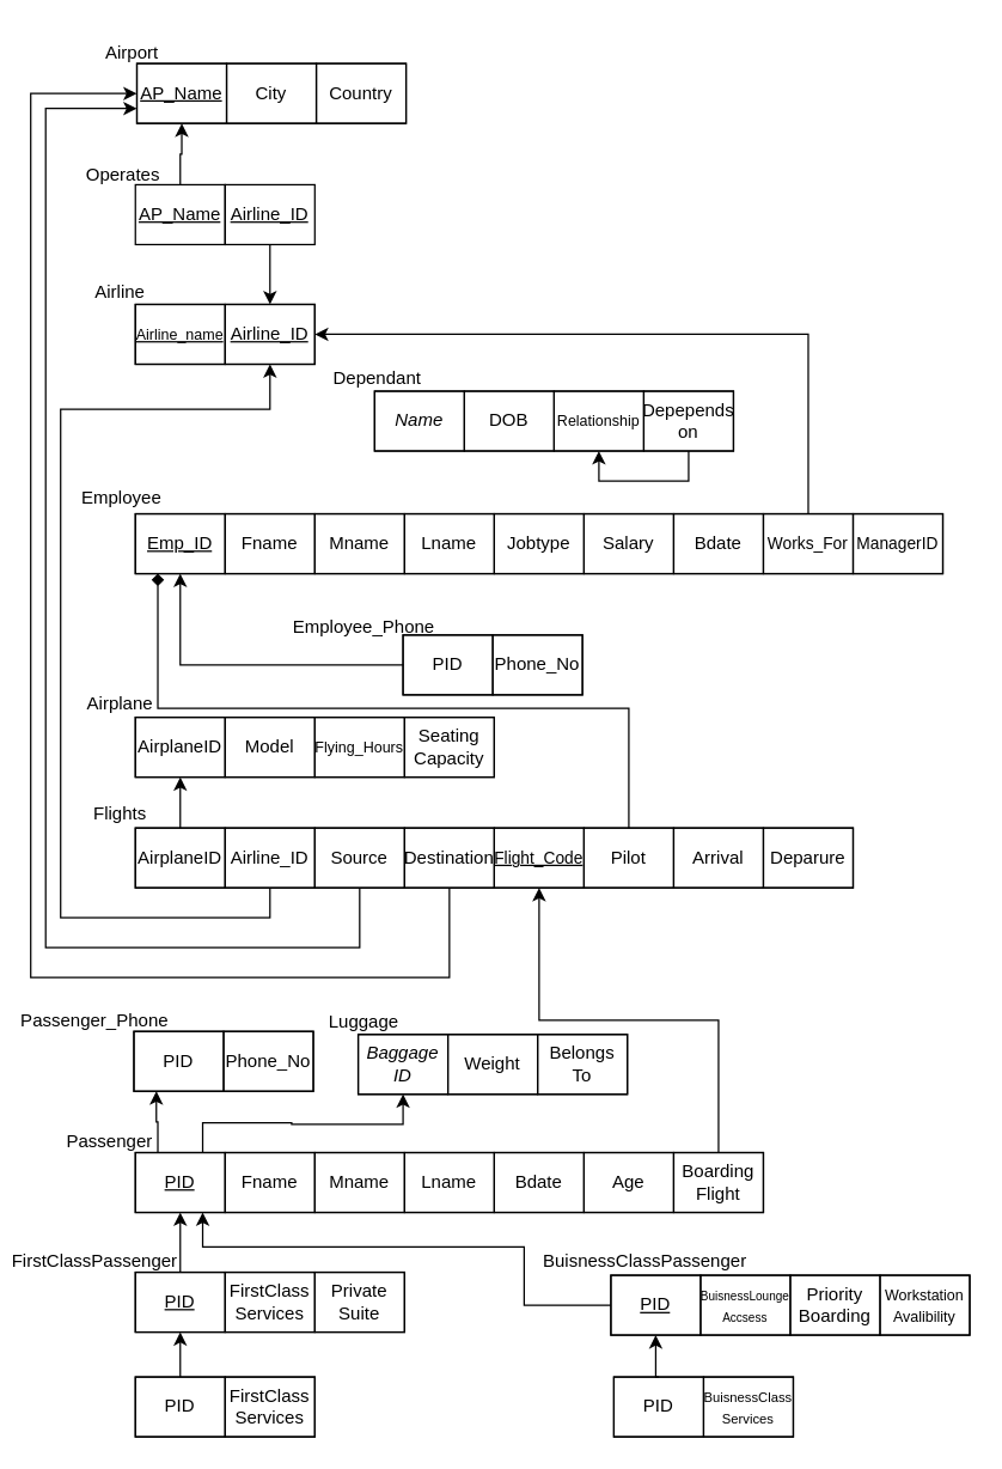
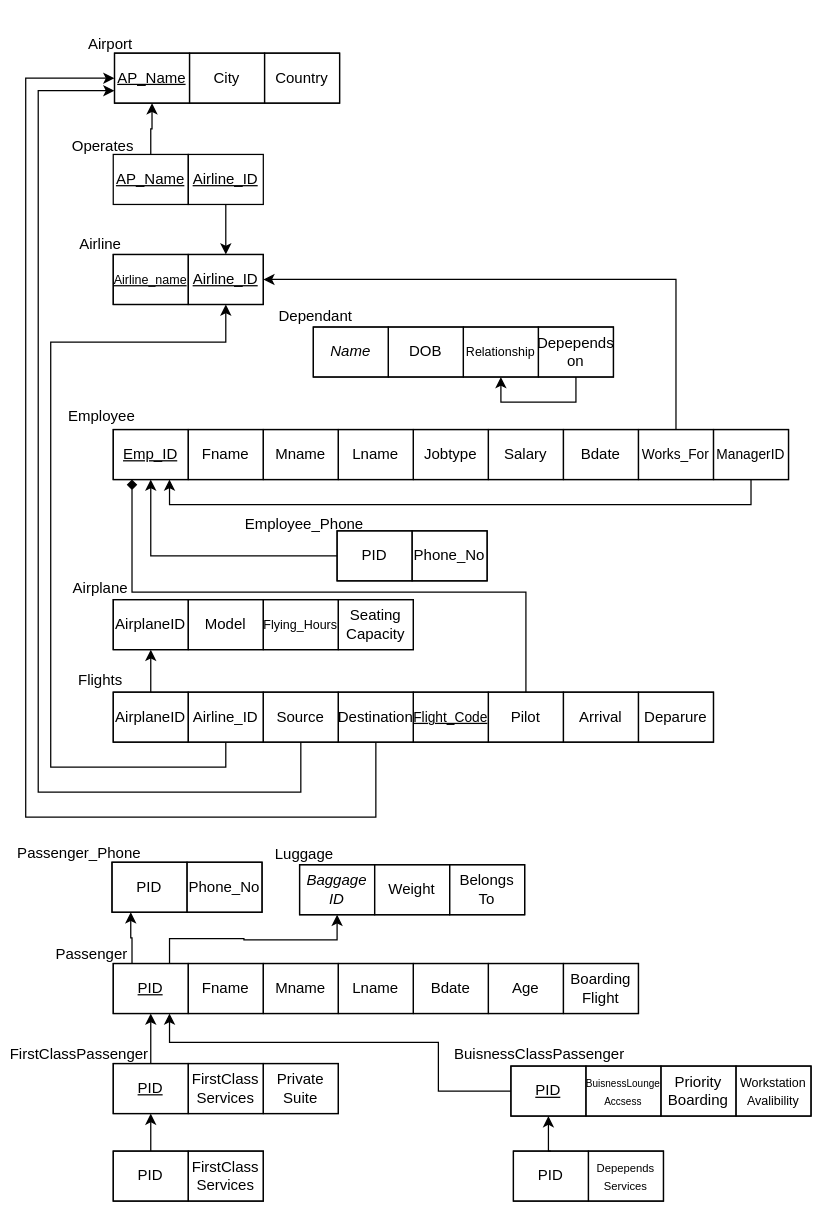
+ <mxCell id="13" style="edgeStyle=orthogonalEdgeStyle;rounded=0;orthogonalLoop=1;jettySize=auto;html=1;exitX=0.5;exitY=1;exitDx=0;exitDy=0;entryX=0.75;entryY=1;entryDx=0;entryDy=0;" parent="3" source="12" target="4" edge="1"><mxGeometry relative="1" as="geometry"><mxPoint x="580" y="10" as="sourcePoint" /><mxPoint x="40" y="-70" as="targetPoint" /></mxGeometry></mxCell>
- <mxCell id="66" style="edgeStyle=orthogonalEdgeStyle;rounded=0;orthogonalLoop=1;jettySize=auto;html=1;exitX=0.5;exitY=0;exitDx=0;exitDy=0;entryX=0.5;entryY=1;entryDx=0;entryDy=0;" parent="1" source="65" target="31" edge="1"><mxGeometry relative="1" as="geometry" /></mxCell>
- <mxCell id="117" value="&lt;font style=&quot;font-size: 9px;&quot;&gt;BuisnessClass&lt;br&gt;Services&lt;/font&gt;" style="connectable=1;recursiveResize=0;strokeColor=inherit;fillColor=none;align=center;whiteSpace=wrap;html=1;" vertex="1" parent="115"><mxGeometry x="60" width="60" height="40" as="geometry"><mxRectangle width="60" height="40" as="alternateBounds" /></mxGeometry></mxCell>
+ <mxCell id="117" value="&lt;font style=&quot;font-size: 9px;&quot;&gt;Depepends&lt;br&gt;Services&lt;/font&gt;" style="connectable=1;recursiveResize=0;strokeColor=inherit;fillColor=none;align=center;whiteSpace=wrap;html=1;" vertex="1" parent="115"><mxGeometry x="60" width="60" height="40" as="geometry"><mxRectangle width="60" height="40" as="alternateBounds" /></mxGeometry></mxCell>
